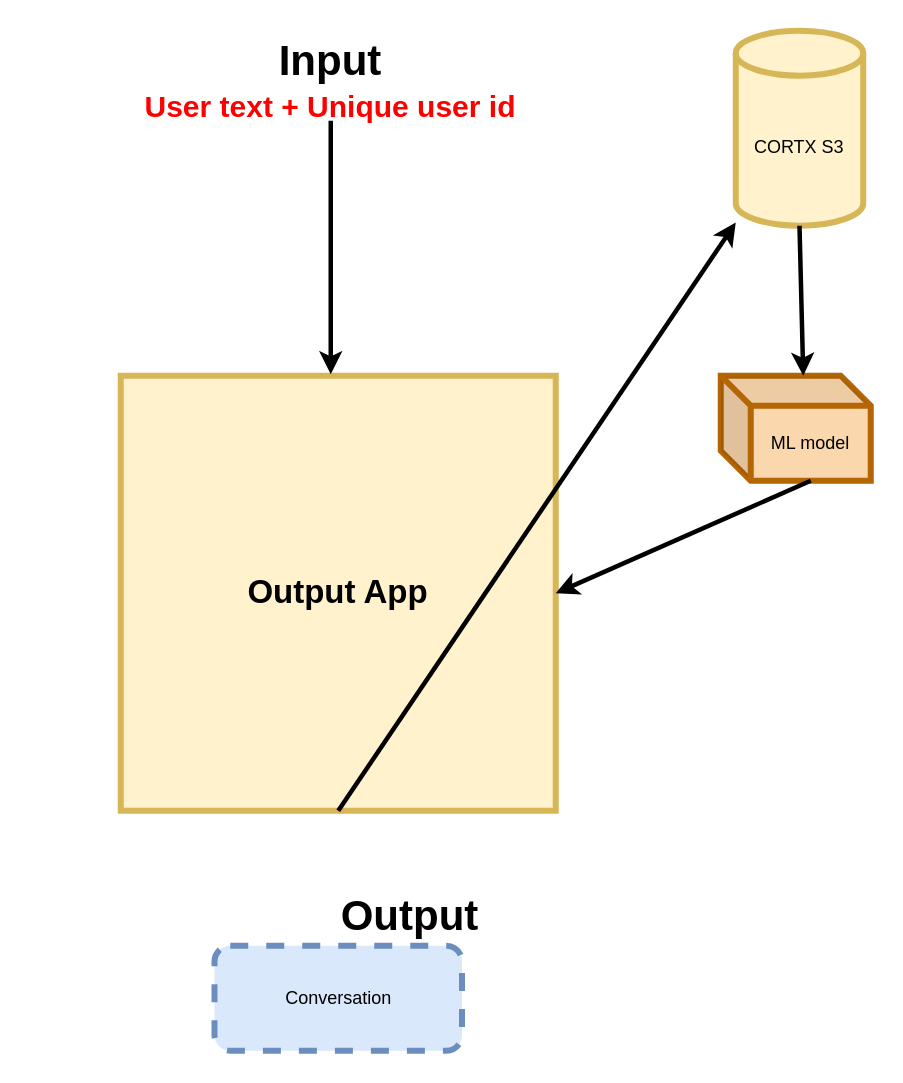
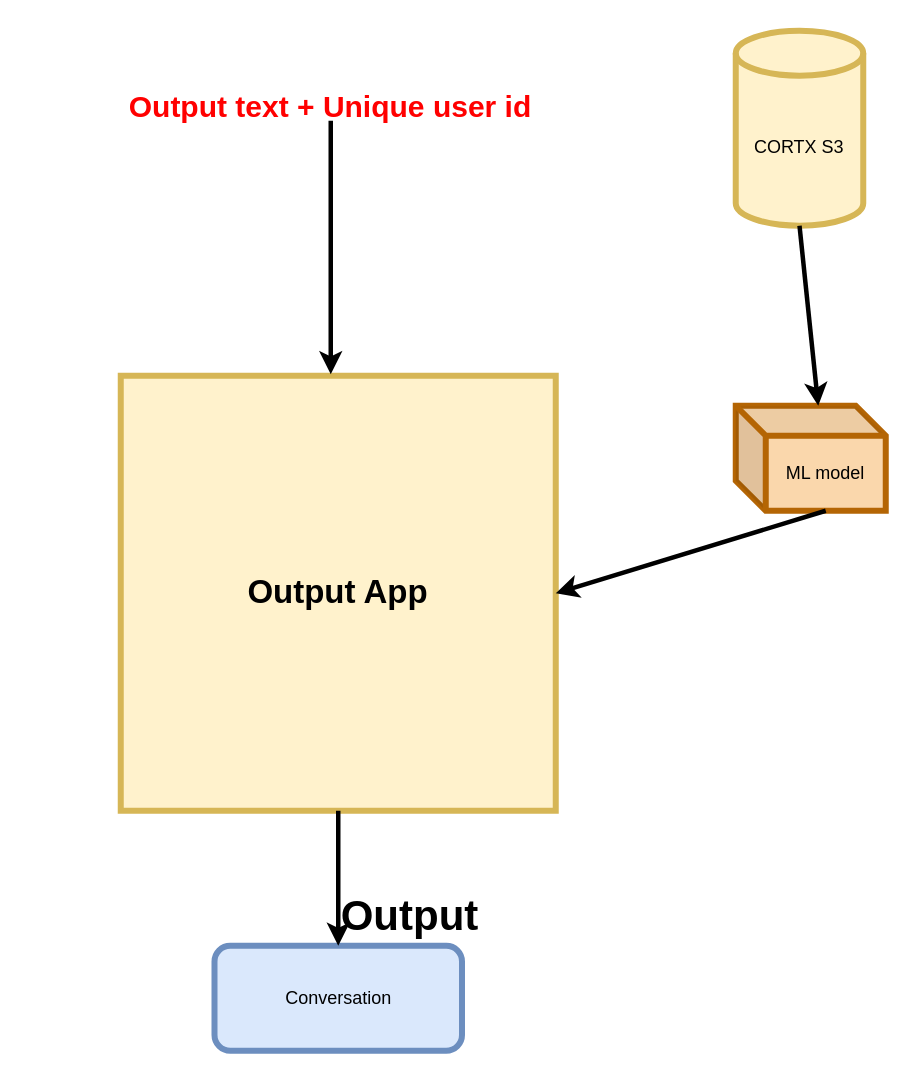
- <mxCell id="12" value="&lt;font size=&quot;1&quot;&gt;&lt;b style=&quot;font-size: 28px&quot;&gt;Input&lt;/b&gt;&lt;/font&gt;" style="text;html=1;strokeColor=none;fillColor=none;align=center;verticalAlign=middle;whiteSpace=wrap;rounded=0;" vertex="1" parent="1"><mxGeometry x="200" y="30" width="40" height="20" as="geometry" /></mxCell>
- <mxCell id="3" value="&lt;font style=&quot;font-size: 20px&quot; color=&quot;#ff0000&quot;&gt;&lt;b&gt;User text + Unique user id&lt;/b&gt;&lt;/font&gt;" style="text;html=1;strokeColor=none;fillColor=none;align=center;verticalAlign=middle;whiteSpace=wrap;rounded=0;" vertex="1" parent="1"><mxGeometry x="20" y="60" width="400" height="20" as="geometry" /></mxCell>
+ <mxCell id="3" value="&lt;font style=&quot;font-size: 20px&quot; color=&quot;#ff0000&quot;&gt;&lt;b&gt;Output text + Unique user id&lt;/b&gt;&lt;/font&gt;" style="text;html=1;strokeColor=none;fillColor=none;align=center;verticalAlign=middle;whiteSpace=wrap;rounded=0;" vertex="1" parent="1"><mxGeometry x="20" y="60" width="400" height="20" as="geometry" /></mxCell>
- <mxCell id="5" value="ML model" style="shape=cube;whiteSpace=wrap;html=1;boundedLbl=1;backgroundOutline=1;darkOpacity=0.05;darkOpacity2=0.1;strokeWidth=4;fillColor=#fad7ac;strokeColor=#b46504;" vertex="1" parent="1"><mxGeometry x="480" y="250" width="100" height="70" as="geometry" /></mxCell>
+ <mxCell id="5" value="ML model" style="shape=cube;whiteSpace=wrap;html=1;boundedLbl=1;backgroundOutline=1;darkOpacity=0.05;darkOpacity2=0.1;strokeWidth=4;fillColor=#fad7ac;strokeColor=#b46504;" vertex="1" parent="1"><mxGeometry x="490" y="270" width="100" height="70" as="geometry" /></mxCell>
- <mxCell id="10" value="" style="endArrow=classic;html=1;strokeWidth=3;exitX=0.5;exitY=1;exitDx=0;exitDy=0;" edge="1" parent="1" source="2" target="6"><mxGeometry width="50" height="50" relative="1" as="geometry"><mxPoint x="225" y="550" as="sourcePoint" /><mxPoint x="280" y="340" as="targetPoint" /></mxGeometry></mxCell>
+ <mxCell id="10" value="" style="endArrow=classic;html=1;strokeWidth=3;entryX=0.5;entryY=0;entryDx=0;entryDy=0;exitX=0.5;exitY=1;exitDx=0;exitDy=0;" edge="1" parent="1" source="2" target="9"><mxGeometry width="50" height="50" relative="1" as="geometry"><mxPoint x="225" y="550" as="sourcePoint" /><mxPoint x="280" y="340" as="targetPoint" /></mxGeometry></mxCell>
- <mxCell id="9" value="Conversation" style="rounded=1;whiteSpace=wrap;html=1;strokeWidth=4;fillColor=#dae8fc;strokeColor=#6c8ebf;dashed=1;" vertex="1" parent="1"><mxGeometry x="142.5" y="630" width="165" height="70" as="geometry" /></mxCell>
+ <mxCell id="9" value="Conversation" style="rounded=1;whiteSpace=wrap;html=1;strokeWidth=4;fillColor=#dae8fc;strokeColor=#6c8ebf;" vertex="1" parent="1"><mxGeometry x="142.5" y="630" width="165" height="70" as="geometry" /></mxCell>
